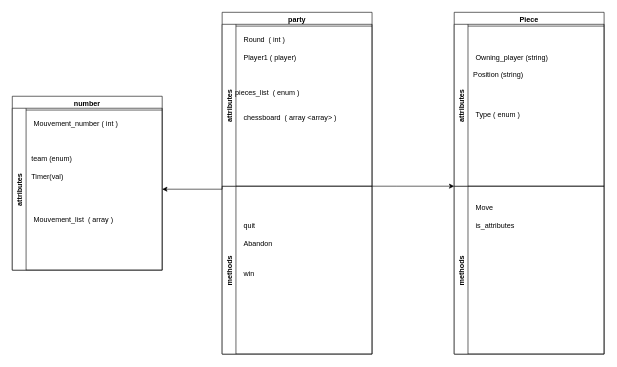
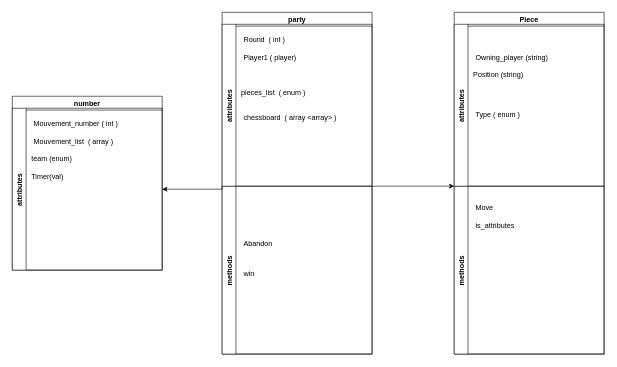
- <mxCell id="10" value="pieces_list&amp;nbsp; ( enum )" style="text;html=1;strokeColor=none;fillColor=none;align=left;verticalAlign=middle;whiteSpace=wrap;rounded=0;" vertex="1" parent="7"><mxGeometry x="20" y="100" width="210" height="30" as="geometry" /></mxCell>
+ <mxCell id="10" value="pieces_list&amp;nbsp; ( enum )" style="text;html=1;strokeColor=none;fillColor=none;align=left;verticalAlign=middle;whiteSpace=wrap;rounded=0;" vertex="1" parent="7"><mxGeometry x="30" y="100" width="210" height="30" as="geometry" /></mxCell>
- <mxCell id="15" value="Mouvement_list  ( array )" style="text;strokeColor=none;fillColor=none;align=left;verticalAlign=middle;spacingLeft=4;spacingRight=4;overflow=hidden;points=[[0,0.5],[1,0.5]];portConstraint=eastwest;rotatable=0;" vertex="1" parent="13"><mxGeometry x="30" y="170" width="210" height="30" as="geometry" /></mxCell>
+ <mxCell id="15" value="Mouvement_list  ( array )" style="text;strokeColor=none;fillColor=none;align=left;verticalAlign=middle;spacingLeft=4;spacingRight=4;overflow=hidden;points=[[0,0.5],[1,0.5]];portConstraint=eastwest;rotatable=0;" vertex="1" parent="13"><mxGeometry x="30" y="40" width="210" height="30" as="geometry" /></mxCell>
- <mxCell id="5" value="quit" style="text;strokeColor=none;fillColor=none;align=left;verticalAlign=middle;spacingLeft=4;spacingRight=4;overflow=hidden;points=[[0,0.5],[1,0.5]];portConstraint=eastwest;rotatable=0;" vertex="1" parent="3"><mxGeometry x="30" y="50" width="210" height="30" as="geometry" /></mxCell>
